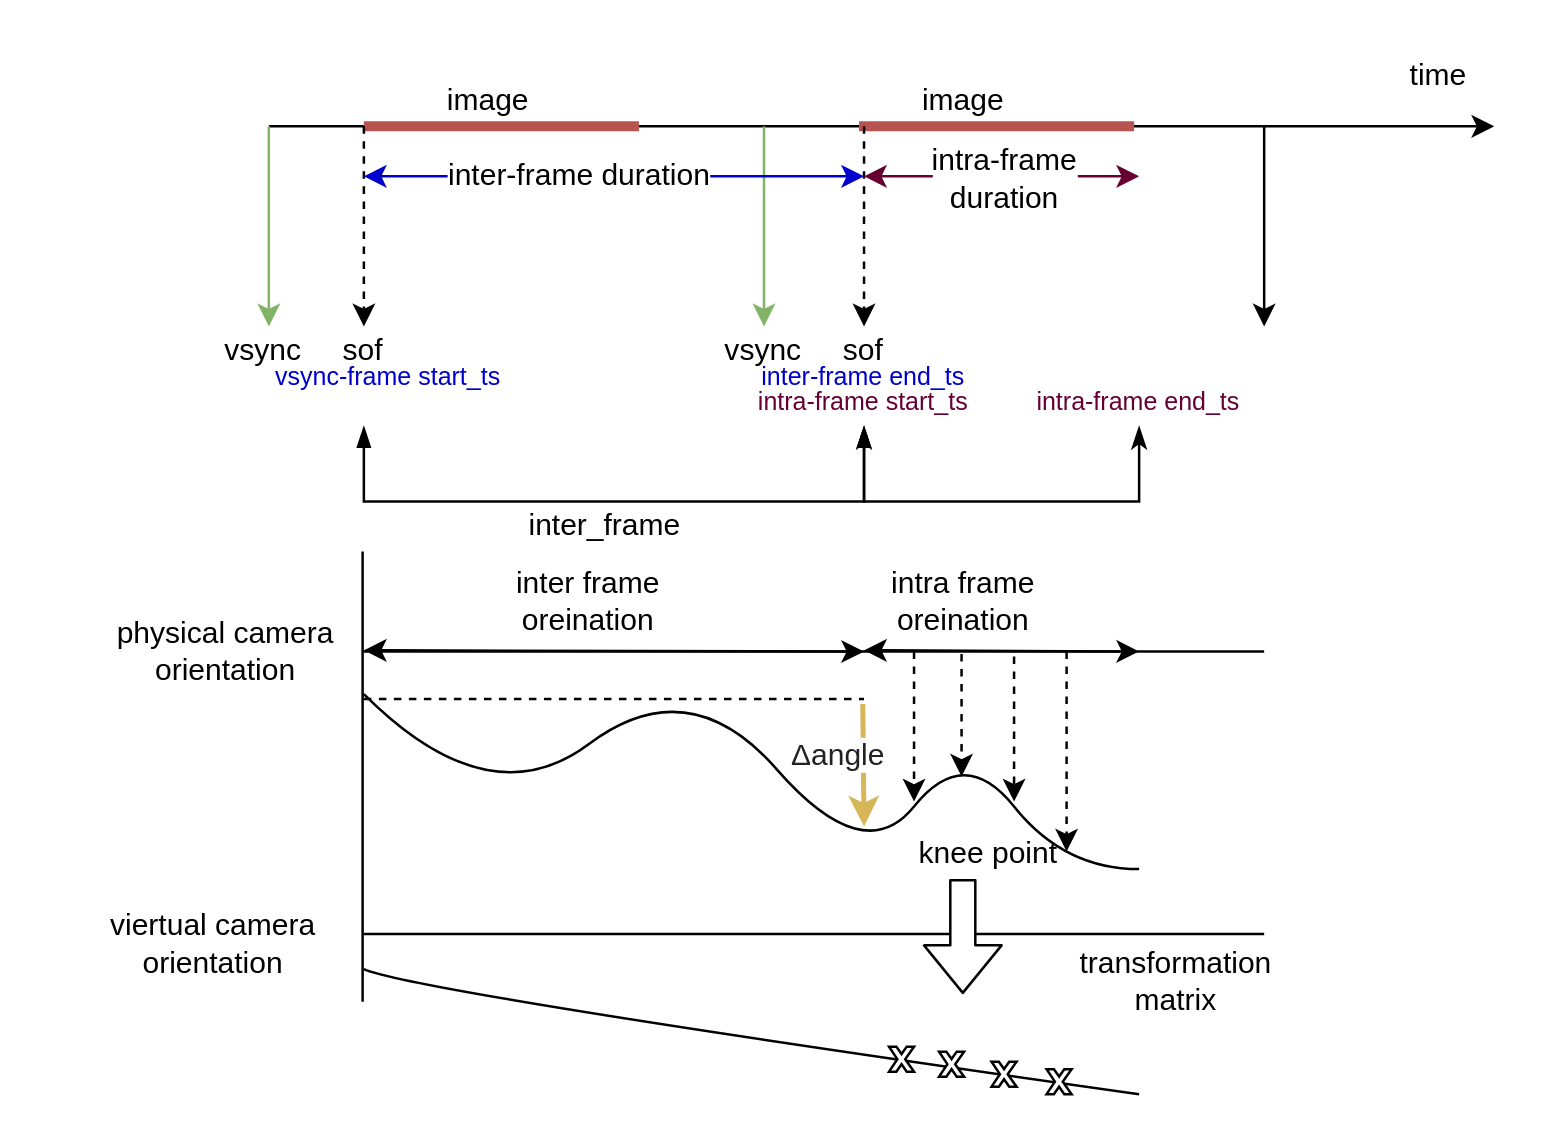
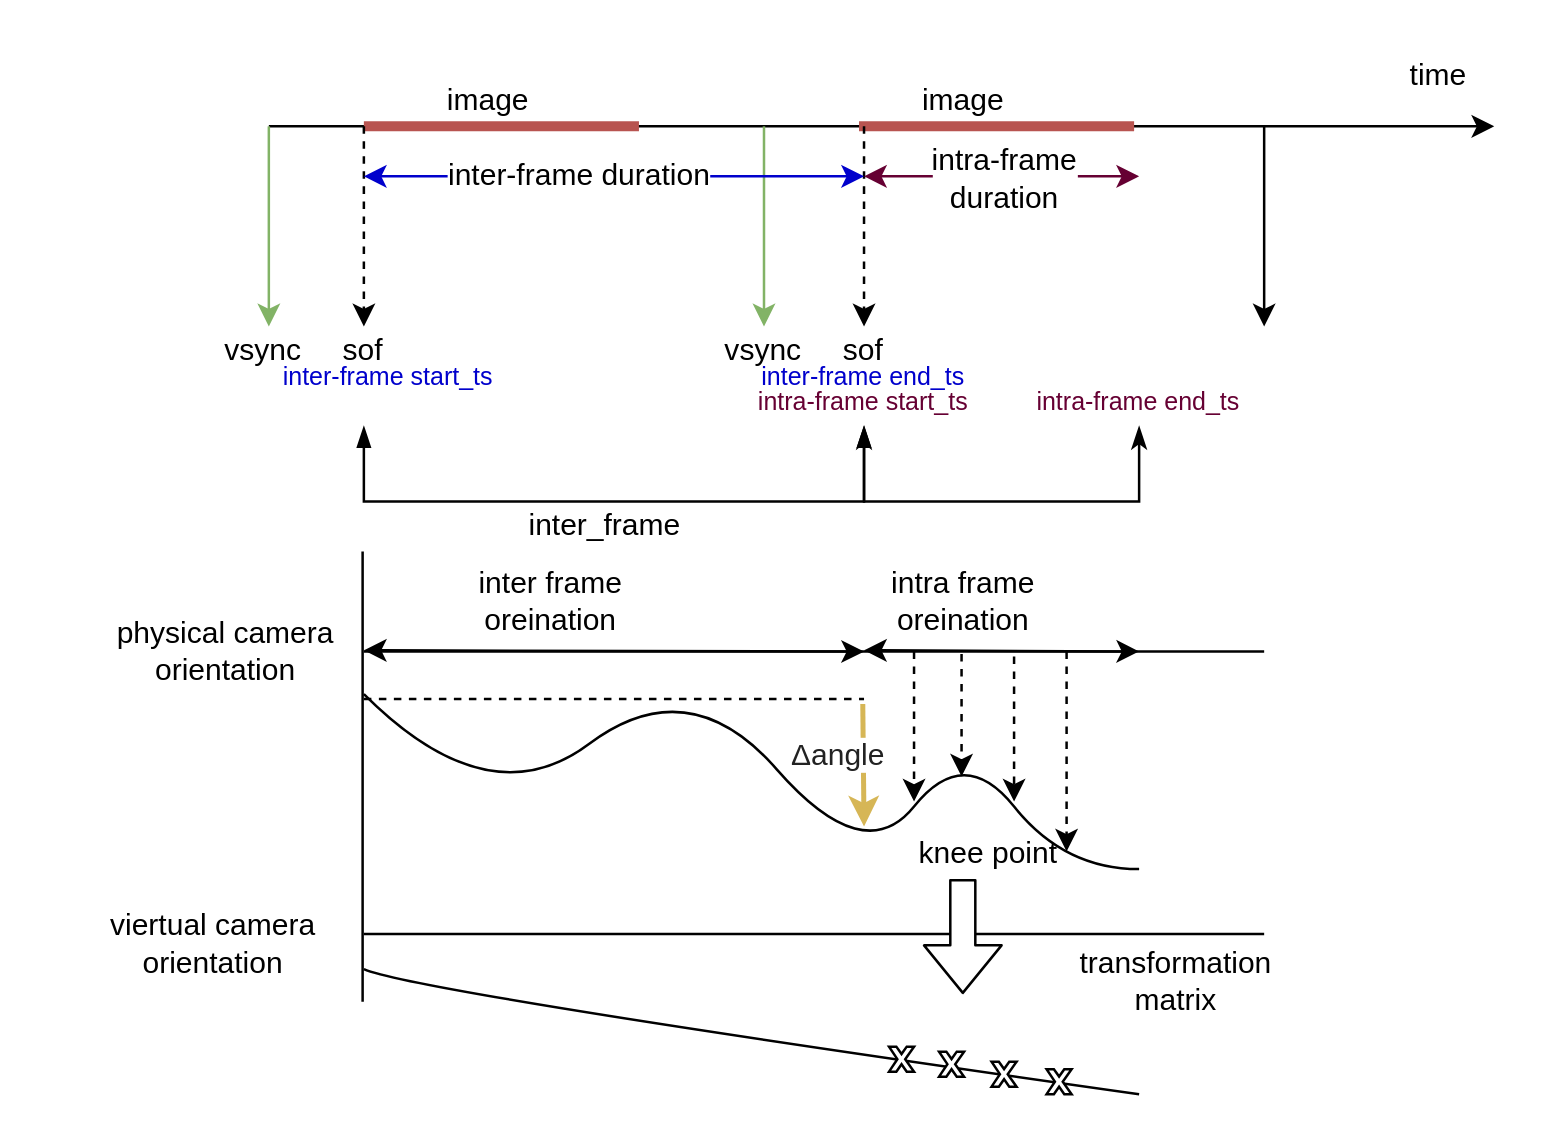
- <mxCell id="45" value="vsync-frame start_ts" style="text;html=1;strokeColor=none;fillColor=none;align=center;verticalAlign=middle;whiteSpace=wrap;rounded=0;fontSize=10;fontColor=#0000CC;" parent="1" vertex="1"><mxGeometry x="105" y="140" width="100" height="20" as="geometry" /></mxCell>
+ <mxCell id="45" value="inter-frame start_ts" style="text;html=1;strokeColor=none;fillColor=none;align=center;verticalAlign=middle;whiteSpace=wrap;rounded=0;fontSize=10;fontColor=#0000CC;" parent="1" vertex="1"><mxGeometry x="105" y="140" width="100" height="20" as="geometry" /></mxCell>
- <mxCell id="28" value="inter frame oreination" style="text;html=1;strokeColor=none;fillColor=none;align=center;verticalAlign=middle;whiteSpace=wrap;rounded=0;" parent="1" vertex="1"><mxGeometry x="185" y="230" width="100" height="20" as="geometry" /></mxCell>
+ <mxCell id="28" value="inter frame oreination" style="text;html=1;strokeColor=none;fillColor=none;align=center;verticalAlign=middle;whiteSpace=wrap;rounded=0;" parent="1" vertex="1"><mxGeometry x="170" y="230" width="100" height="20" as="geometry" /></mxCell>
